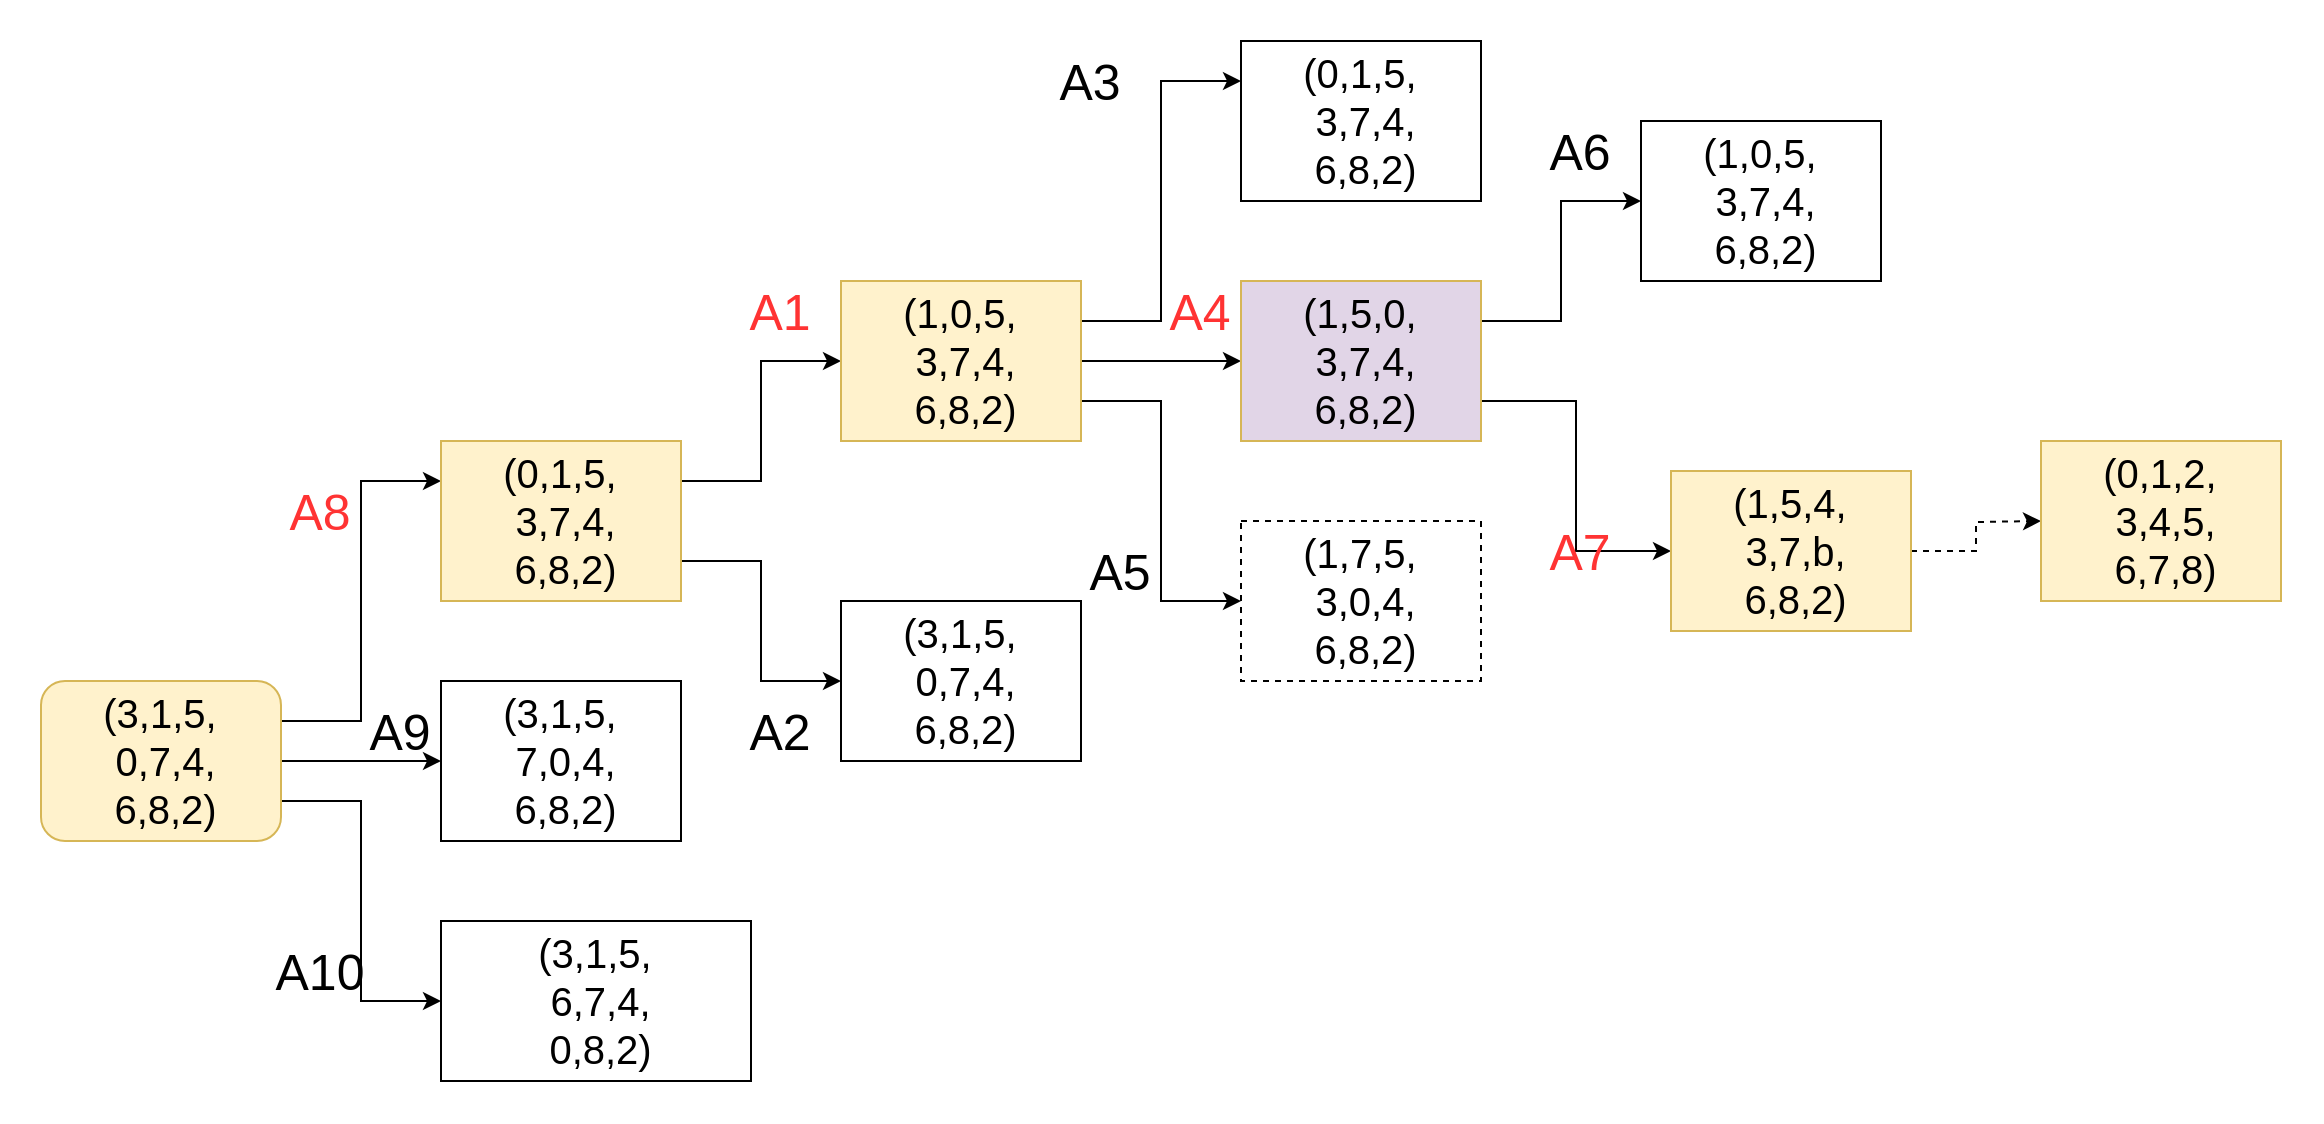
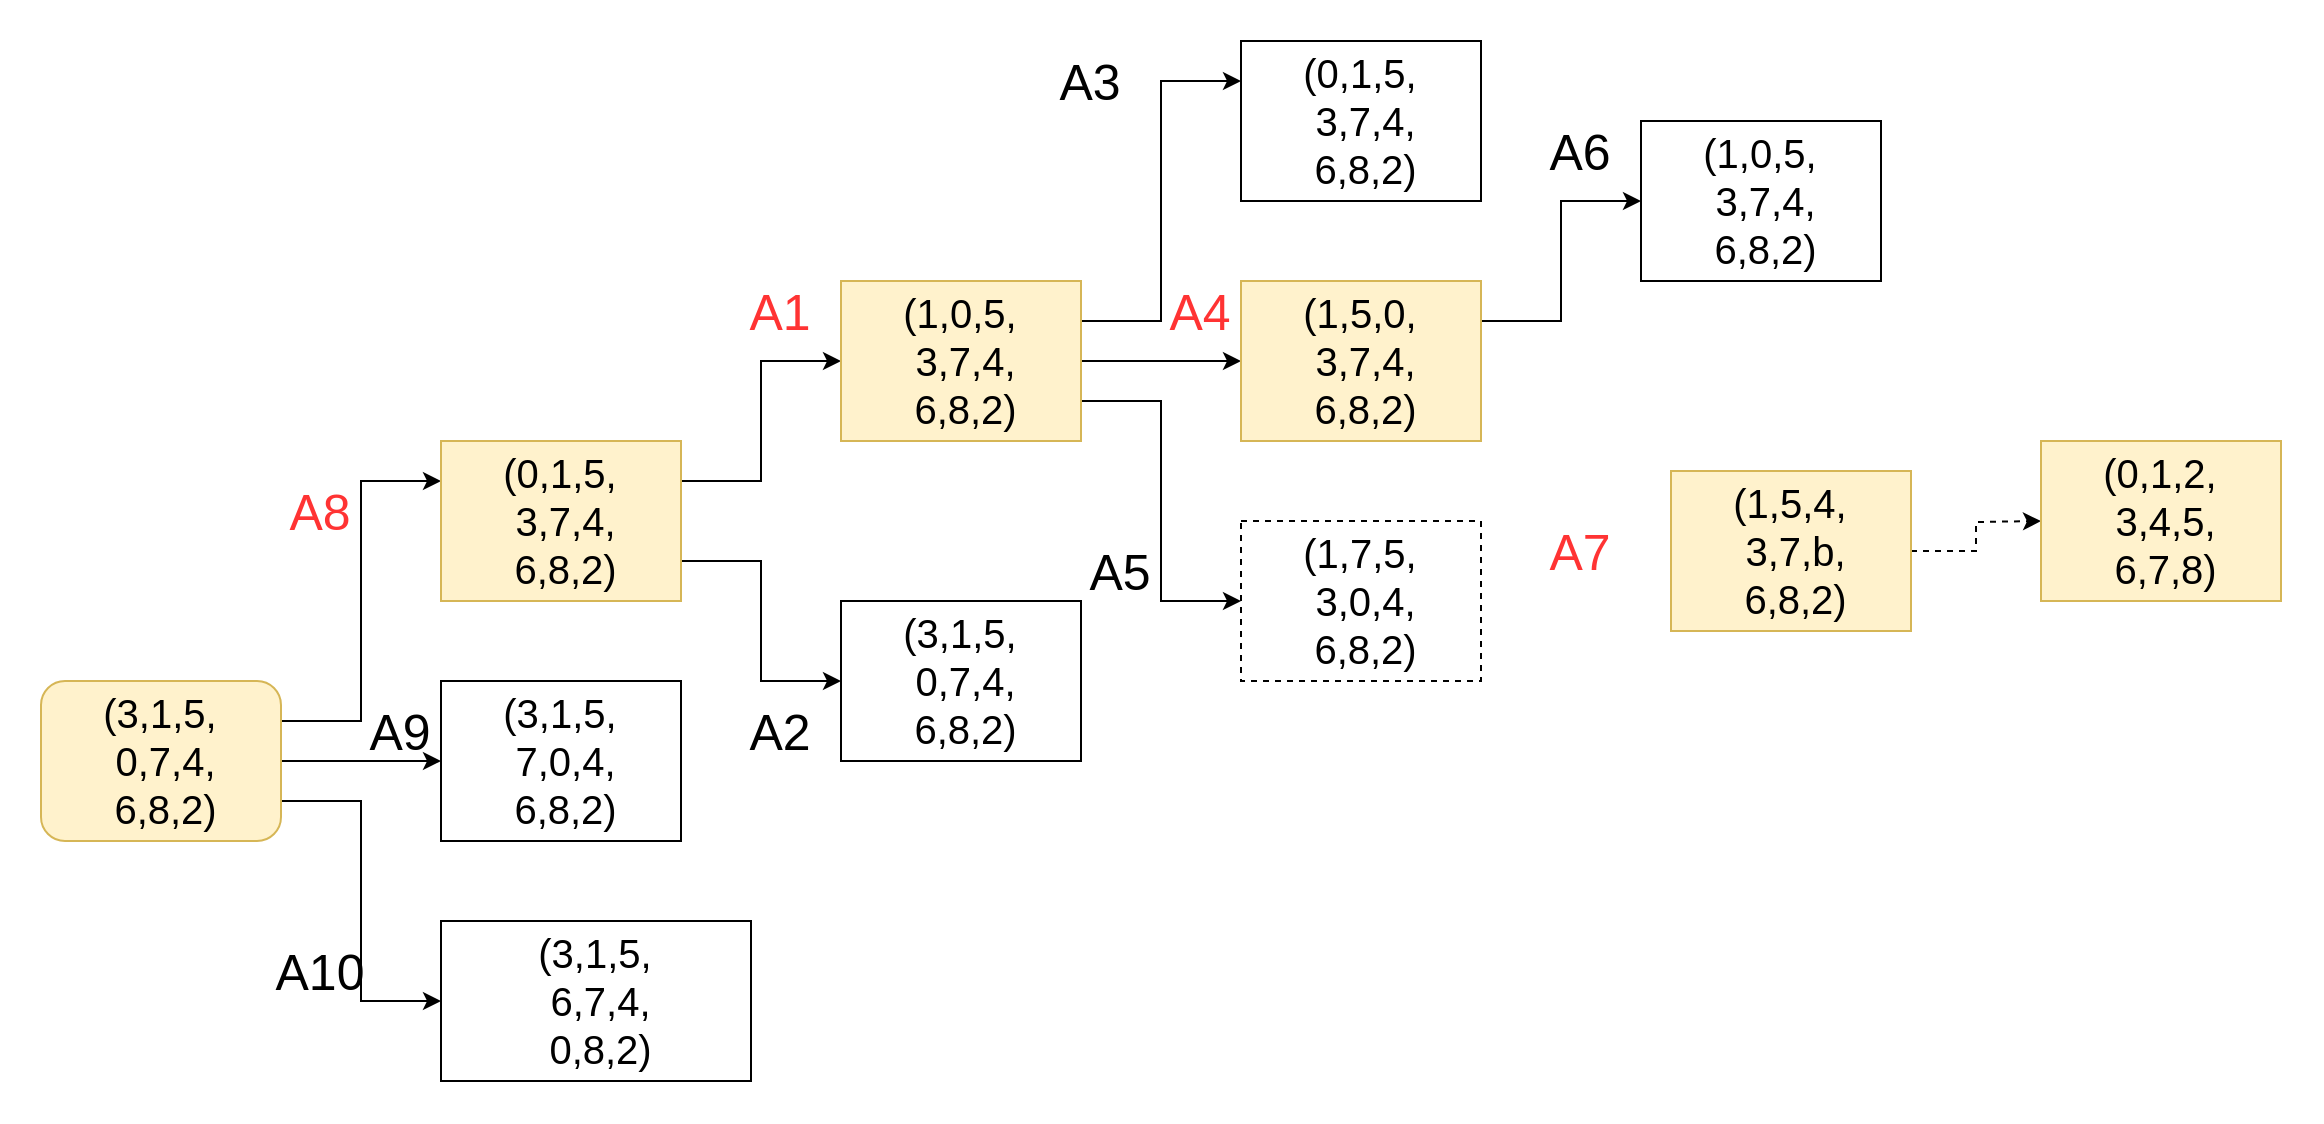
- <mxCell id="21" value="(1,5,0,&lt;br style=&quot;font-size: 20px&quot;&gt;&amp;nbsp;3,7,4,&lt;br style=&quot;font-size: 20px&quot;&gt;&amp;nbsp;6,8,2)" style="rounded=1;whiteSpace=wrap;html=1;fontSize=20;arcSize=0;fillColor=#e1d5e7;strokeColor=#d6b656;" vertex="1" parent="1"><mxGeometry x="620" y="140" width="120" height="80" as="geometry" /></mxCell>
+ <mxCell id="21" value="(1,5,0,&lt;br style=&quot;font-size: 20px&quot;&gt;&amp;nbsp;3,7,4,&lt;br style=&quot;font-size: 20px&quot;&gt;&amp;nbsp;6,8,2)" style="rounded=1;whiteSpace=wrap;html=1;fontSize=20;arcSize=0;fillColor=#fff2cc;strokeColor=#d6b656;" vertex="1" parent="1"><mxGeometry x="620" y="140" width="120" height="80" as="geometry" /></mxCell>
- <mxCell id="20" style="edgeStyle=orthogonalEdgeStyle;rounded=0;orthogonalLoop=1;jettySize=auto;html=1;exitX=1;exitY=0.75;exitDx=0;exitDy=0;entryX=0;entryY=0.5;entryDx=0;entryDy=0;fontSize=20;fontColor=#000000;" edge="1" parent="1" source="21" target="25"><mxGeometry relative="1" as="geometry" /></mxCell>
